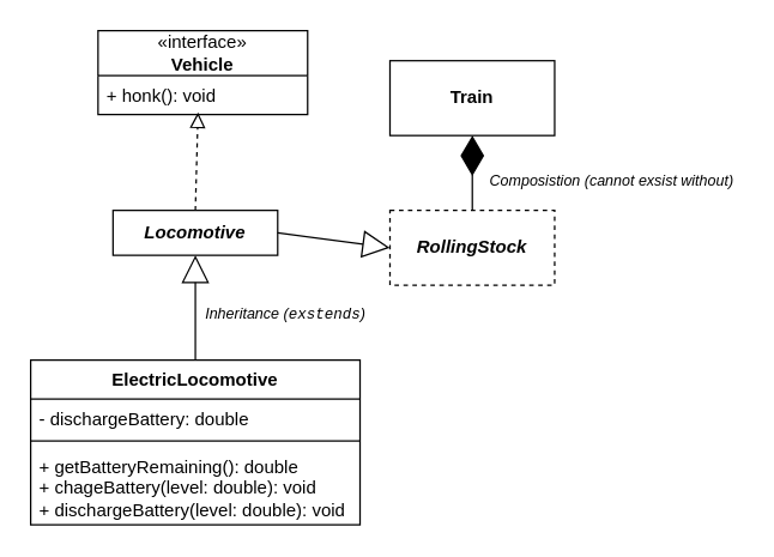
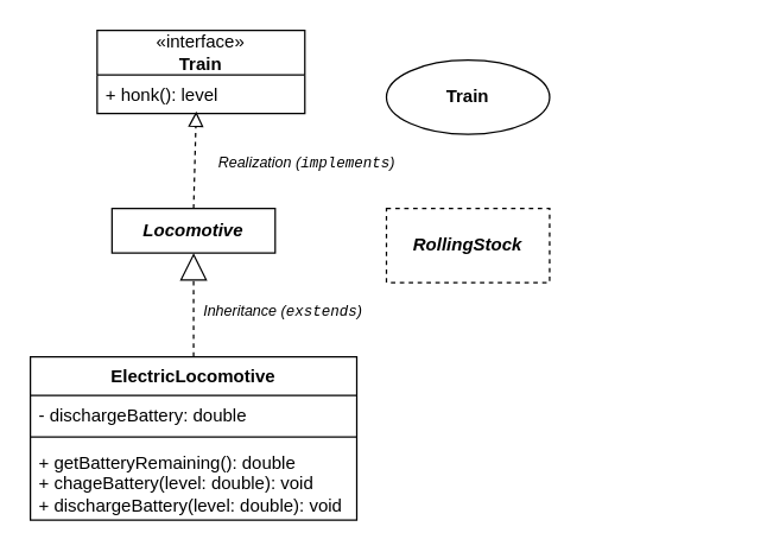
- <mxCell id="2" value="«interface»&lt;br&gt;&lt;b&gt;Vehicle&lt;/b&gt;" style="swimlane;fontStyle=0;childLayout=stackLayout;horizontal=1;startSize=30;fillColor=none;horizontalStack=0;resizeParent=1;resizeParentMax=0;resizeLast=0;collapsible=1;marginBottom=0;whiteSpace=wrap;html=1;" vertex="1" parent="1"><mxGeometry x="65" y="20" width="140" height="56" as="geometry" /></mxCell>
+ <mxCell id="2" value="«interface»&lt;br&gt;&lt;b&gt;Train&lt;/b&gt;" style="swimlane;fontStyle=0;childLayout=stackLayout;horizontal=1;startSize=30;fillColor=none;horizontalStack=0;resizeParent=1;resizeParentMax=0;resizeLast=0;collapsible=1;marginBottom=0;whiteSpace=wrap;html=1;" vertex="1" parent="1"><mxGeometry x="65" y="20" width="140" height="56" as="geometry" /></mxCell>
- <mxCell id="3" value="+ honk(): void" style="text;strokeColor=none;fillColor=none;align=left;verticalAlign=top;spacingLeft=4;spacingRight=4;overflow=hidden;rotatable=0;points=[[0,0.5],[1,0.5]];portConstraint=eastwest;whiteSpace=wrap;html=1;" vertex="1" parent="2"><mxGeometry y="30" width="140" height="26" as="geometry" /></mxCell>
+ <mxCell id="3" value="+ honk(): level" style="text;strokeColor=none;fillColor=none;align=left;verticalAlign=top;spacingLeft=4;spacingRight=4;overflow=hidden;rotatable=0;points=[[0,0.5],[1,0.5]];portConstraint=eastwest;whiteSpace=wrap;html=1;" vertex="1" parent="2"><mxGeometry y="30" width="140" height="26" as="geometry" /></mxCell>
- <mxCell id="4" value="&lt;b style=&quot;&quot;&gt;Train&lt;/b&gt;" style="html=1;whiteSpace=wrap;" vertex="1" parent="1"><mxGeometry x="260" y="40" width="110" height="50" as="geometry" /></mxCell>
+ <mxCell id="4" value="&lt;b style=&quot;&quot;&gt;Train&lt;/b&gt;" style="ellipse;html=1;whiteSpace=wrap;" vertex="1" parent="1"><mxGeometry x="260" y="40" width="110" height="50" as="geometry" /></mxCell>
+ <mxCell id="13" value="Realization (&lt;font face=&quot;Courier New&quot;&gt;implements&lt;/font&gt;)" style="text;html=1;align=left;verticalAlign=middle;whiteSpace=wrap;rounded=0;fontSize=10;fontStyle=2" vertex="1" parent="1"><mxGeometry x="145" y="100" width="130" height="20" as="geometry" /></mxCell>
- <mxCell id="14" value="Composistion (cannot exsist without)" style="text;html=1;align=left;verticalAlign=middle;whiteSpace=wrap;rounded=0;fontSize=10;fontStyle=2" vertex="1" parent="1"><mxGeometry x="325" y="110" width="170" height="20" as="geometry" /></mxCell>
- <mxCell id="11" value="" style="endArrow=diamondThin;endFill=1;endSize=24;html=1;rounded=0;entryX=0.5;entryY=1;entryDx=0;entryDy=0;exitX=0.5;exitY=0;exitDx=0;exitDy=0;" edge="1" parent="1" source="5" target="4"><mxGeometry width="160" relative="1" as="geometry"><mxPoint x="125" y="120" as="sourcePoint" /><mxPoint x="285" y="120" as="targetPoint" /></mxGeometry></mxCell>
- <mxCell id="17" value="" style="endArrow=block;endSize=16;endFill=0;html=1;rounded=0;entryX=0;entryY=0.5;entryDx=0;entryDy=0;exitX=1;exitY=0.5;exitDx=0;exitDy=0;" edge="1" parent="1" source="10" target="5"><mxGeometry width="160" relative="1" as="geometry"><mxPoint x="232" y="197" as="sourcePoint" /><mxPoint x="232" y="147" as="targetPoint" /></mxGeometry></mxCell>
- <mxCell id="12" value="" style="endArrow=block;endSize=16;endFill=0;html=1;rounded=0;entryX=0.5;entryY=1;entryDx=0;entryDy=0;exitX=0.5;exitY=0;exitDx=0;exitDy=0;" edge="1" parent="1" source="6" target="10"><mxGeometry width="160" relative="1" as="geometry"><mxPoint x="115" y="330" as="sourcePoint" /><mxPoint x="275" y="330" as="targetPoint" /></mxGeometry></mxCell>
+ <mxCell id="12" value="" style="endArrow=block;endSize=16;endFill=0;html=1;rounded=0;entryX=0.5;entryY=1;entryDx=0;entryDy=0;exitX=0.5;exitY=0;exitDx=0;exitDy=0;dashed=1;" edge="1" parent="1" source="6" target="10"><mxGeometry width="160" relative="1" as="geometry"><mxPoint x="115" y="330" as="sourcePoint" /><mxPoint x="275" y="330" as="targetPoint" /></mxGeometry></mxCell>
